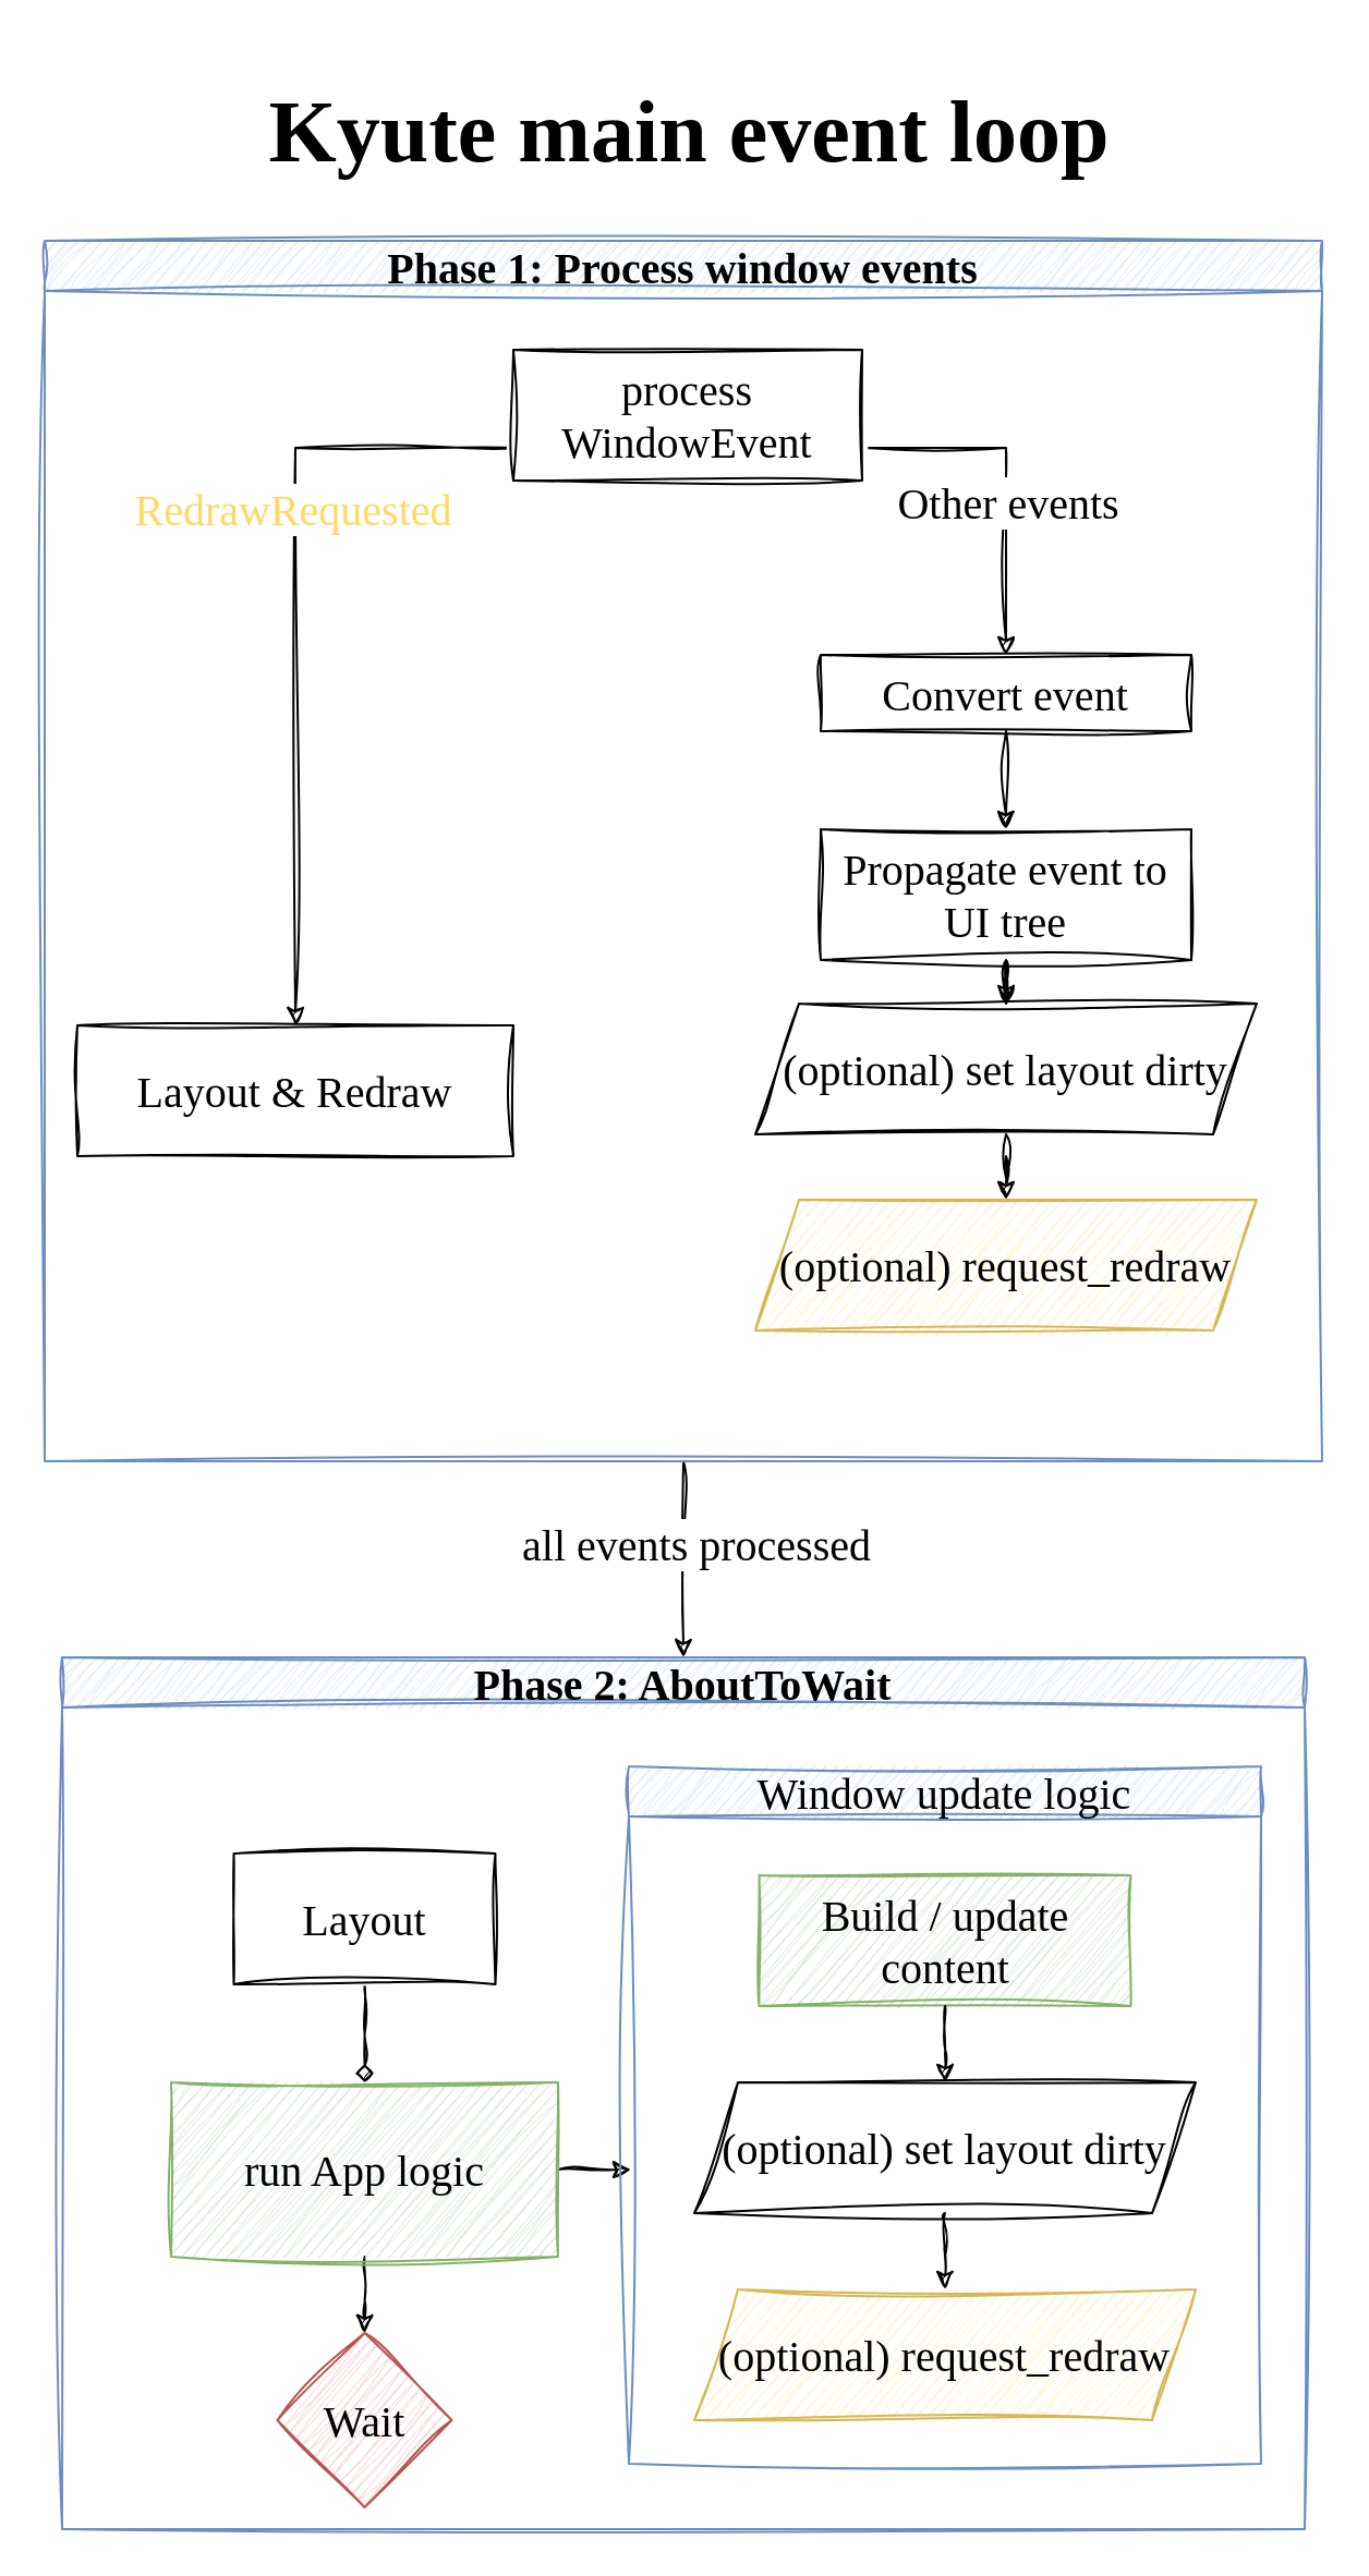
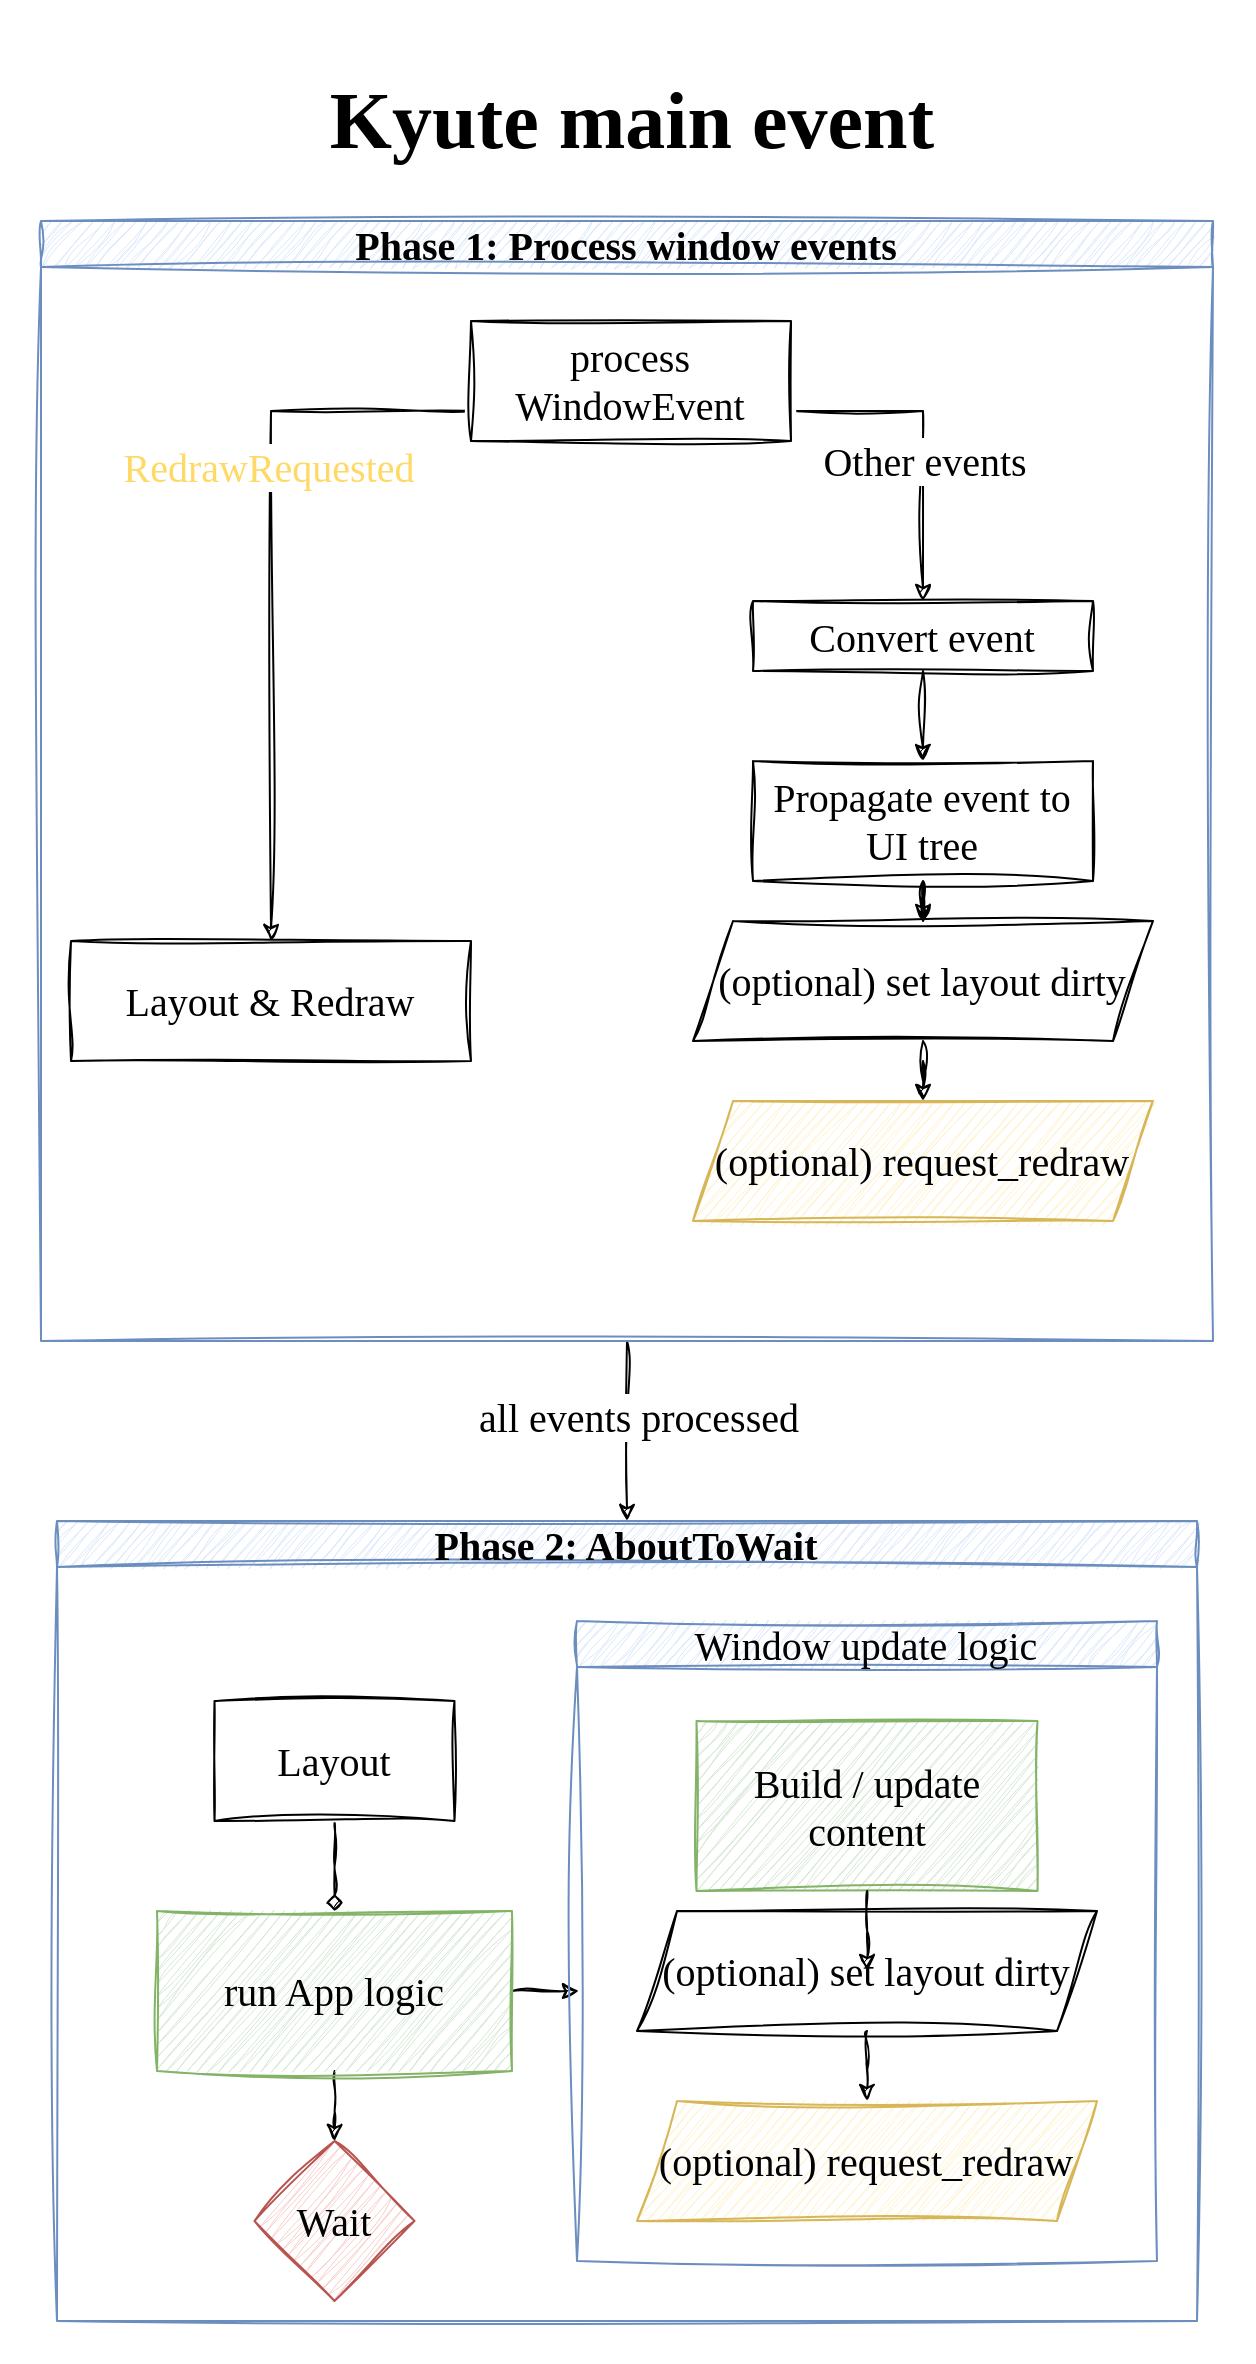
- <mxCell id="31" value="&lt;h1 style=&quot;&quot;&gt;&lt;span style=&quot;background-color: initial;&quot;&gt;Kyute main event loop&lt;/span&gt;&lt;br&gt;&lt;/h1&gt;" style="text;html=1;strokeColor=none;fillColor=none;spacing=5;spacingTop=-20;whiteSpace=wrap;overflow=hidden;rounded=0;fontSize=20;fontFamily=Architects Daughter;align=center;" vertex="1" parent="1"><mxGeometry x="96" y="20" width="440" height="70" as="geometry" /></mxCell>
+ <mxCell id="31" value="&lt;h1 style=&quot;&quot;&gt;&lt;span style=&quot;background-color: initial;&quot;&gt;Kyute main event window&lt;/span&gt;&lt;br&gt;&lt;/h1&gt;" style="text;html=1;strokeColor=none;fillColor=none;spacing=5;spacingTop=-20;whiteSpace=wrap;overflow=hidden;rounded=0;fontSize=20;fontFamily=Architects Daughter;align=center;" vertex="1" parent="1"><mxGeometry x="96" y="20" width="440" height="70" as="geometry" /></mxCell>
- <mxCell id="26" value="Build / update content" style="rounded=0;whiteSpace=wrap;html=1;sketch=1;hachureGap=4;jiggle=2;curveFitting=1;fontFamily=Architects Daughter;fontSource=https%3A%2F%2Ffonts.googleapis.com%2Fcss%3Ffamily%3DArchitects%2BDaughter;fontSize=20;fillColor=#d5e8d4;strokeColor=#82b366;" vertex="1" parent="25"><mxGeometry x="59.75" y="50" width="170.5" height="60" as="geometry" /></mxCell>
+ <mxCell id="26" value="Build / update content" style="rounded=0;whiteSpace=wrap;html=1;sketch=1;hachureGap=4;jiggle=2;curveFitting=1;fontFamily=Architects Daughter;fontSource=https%3A%2F%2Ffonts.googleapis.com%2Fcss%3Ffamily%3DArchitects%2BDaughter;fontSize=20;fillColor=#d5e8d4;strokeColor=#82b366;" vertex="1" parent="25"><mxGeometry x="59.75" y="50" width="170.5" height="85" as="geometry" /></mxCell>
